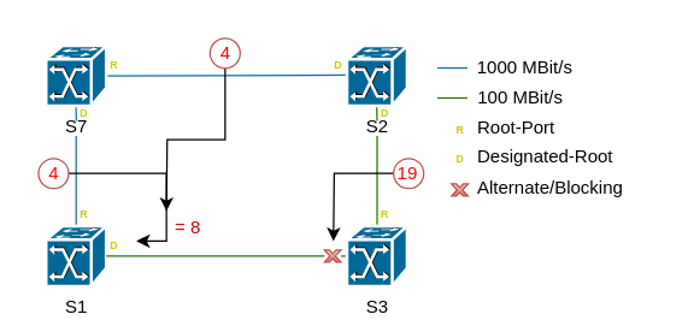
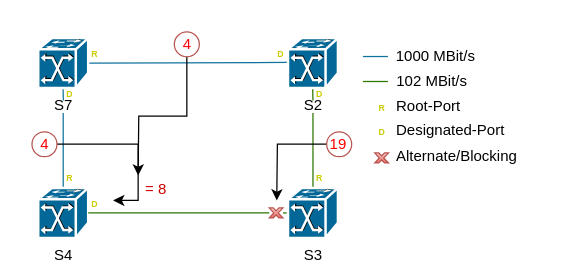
- <mxCell id="9" value="100&lt;span style=&quot;background-color: transparent; color: light-dark(rgb(0, 0, 0), rgb(255, 255, 255));&quot;&gt;&amp;nbsp;MBit/s&lt;/span&gt;" style="text;html=1;align=center;verticalAlign=middle;resizable=0;points=[];autosize=1;strokeColor=none;fillColor=none;" parent="1" vertex="1"><mxGeometry x="305" y="50" width="80" height="30" as="geometry" /></mxCell>
+ <mxCell id="9" value="102&lt;span style=&quot;background-color: transparent; color: light-dark(rgb(0, 0, 0), rgb(255, 255, 255));&quot;&gt;&amp;nbsp;MBit/s&lt;/span&gt;" style="text;html=1;align=center;verticalAlign=middle;resizable=0;points=[];autosize=1;strokeColor=none;fillColor=none;" parent="1" vertex="1"><mxGeometry x="305" y="50" width="80" height="30" as="geometry" /></mxCell>
- <mxCell id="32" value="Designated-Root" style="text;html=1;align=left;verticalAlign=middle;resizable=0;points=[];autosize=1;strokeColor=none;fillColor=none;" parent="1" vertex="1"><mxGeometry x="315" y="89" width="110" height="30" as="geometry" /></mxCell>
+ <mxCell id="32" value="Designated-Port" style="text;html=1;align=left;verticalAlign=middle;resizable=0;points=[];autosize=1;strokeColor=none;fillColor=none;" parent="1" vertex="1"><mxGeometry x="315" y="89" width="110" height="30" as="geometry" /></mxCell>
- <mxCell id="14" value="S1" style="shape=mxgraph.cisco.switches.atm_fast_gigabit_etherswitch;sketch=0;html=1;pointerEvents=1;dashed=0;fillColor=#036897;strokeColor=#ffffff;strokeWidth=2;verticalLabelPosition=bottom;verticalAlign=top;align=center;outlineConnect=0;" parent="1" vertex="1"><mxGeometry x="30" y="150" width="40" height="40" as="geometry" /></mxCell>
+ <mxCell id="14" value="S4" style="shape=mxgraph.cisco.switches.atm_fast_gigabit_etherswitch;sketch=0;html=1;pointerEvents=1;dashed=0;fillColor=#036897;strokeColor=#ffffff;strokeWidth=2;verticalLabelPosition=bottom;verticalAlign=top;align=center;outlineConnect=0;" parent="1" vertex="1"><mxGeometry x="30" y="150" width="40" height="40" as="geometry" /></mxCell>
